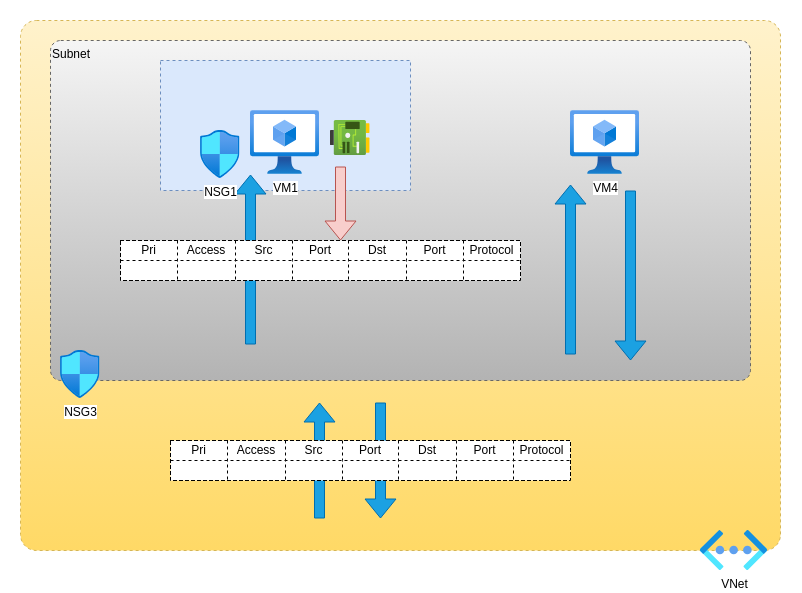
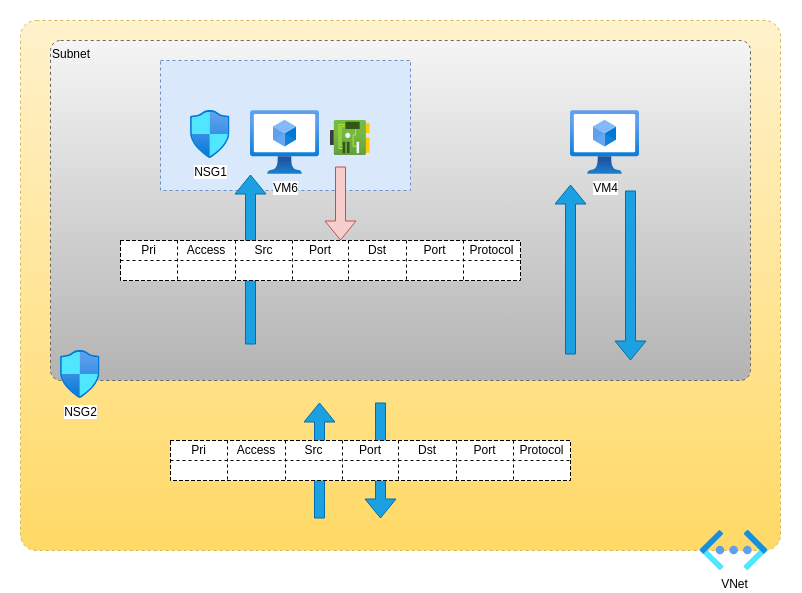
- <mxCell id="49" value="NSG1" style="aspect=fixed;html=1;points=[];align=center;image;fontSize=12;image=img/lib/azure2/networking/Network_Security_Groups.svg;dashed=1;strokeWidth=1;" vertex="1" parent="1"><mxGeometry x="200" y="130" width="39.53" height="48" as="geometry" /></mxCell>
+ <mxCell id="49" value="NSG1" style="aspect=fixed;html=1;points=[];align=center;image;fontSize=12;image=img/lib/azure2/networking/Network_Security_Groups.svg;dashed=1;strokeWidth=1;" vertex="1" parent="1"><mxGeometry x="190" y="110" width="39.53" height="48" as="geometry" /></mxCell>
- <mxCell id="47" value="VM1" style="aspect=fixed;html=1;points=[];align=center;image;fontSize=12;image=img/lib/azure2/compute/Virtual_Machines_Classic.svg;dashed=1;strokeWidth=1;" vertex="1" parent="1"><mxGeometry x="250" y="110" width="69" height="64" as="geometry" /></mxCell>
+ <mxCell id="47" value="VM6" style="aspect=fixed;html=1;points=[];align=center;image;fontSize=12;image=img/lib/azure2/compute/Virtual_Machines_Classic.svg;dashed=1;strokeWidth=1;" vertex="1" parent="1"><mxGeometry x="250" y="110" width="69" height="64" as="geometry" /></mxCell>
- <mxCell id="7" value="NSG3" style="aspect=fixed;html=1;points=[];align=center;image;fontSize=12;image=img/lib/azure2/networking/Network_Security_Groups.svg;dashed=1;strokeWidth=1;" vertex="1" parent="1"><mxGeometry x="60" y="350" width="39.53" height="48" as="geometry" /></mxCell>
+ <mxCell id="7" value="NSG2" style="aspect=fixed;html=1;points=[];align=center;image;fontSize=12;image=img/lib/azure2/networking/Network_Security_Groups.svg;dashed=1;strokeWidth=1;" vertex="1" parent="1"><mxGeometry x="60" y="350" width="39.53" height="48" as="geometry" /></mxCell>
